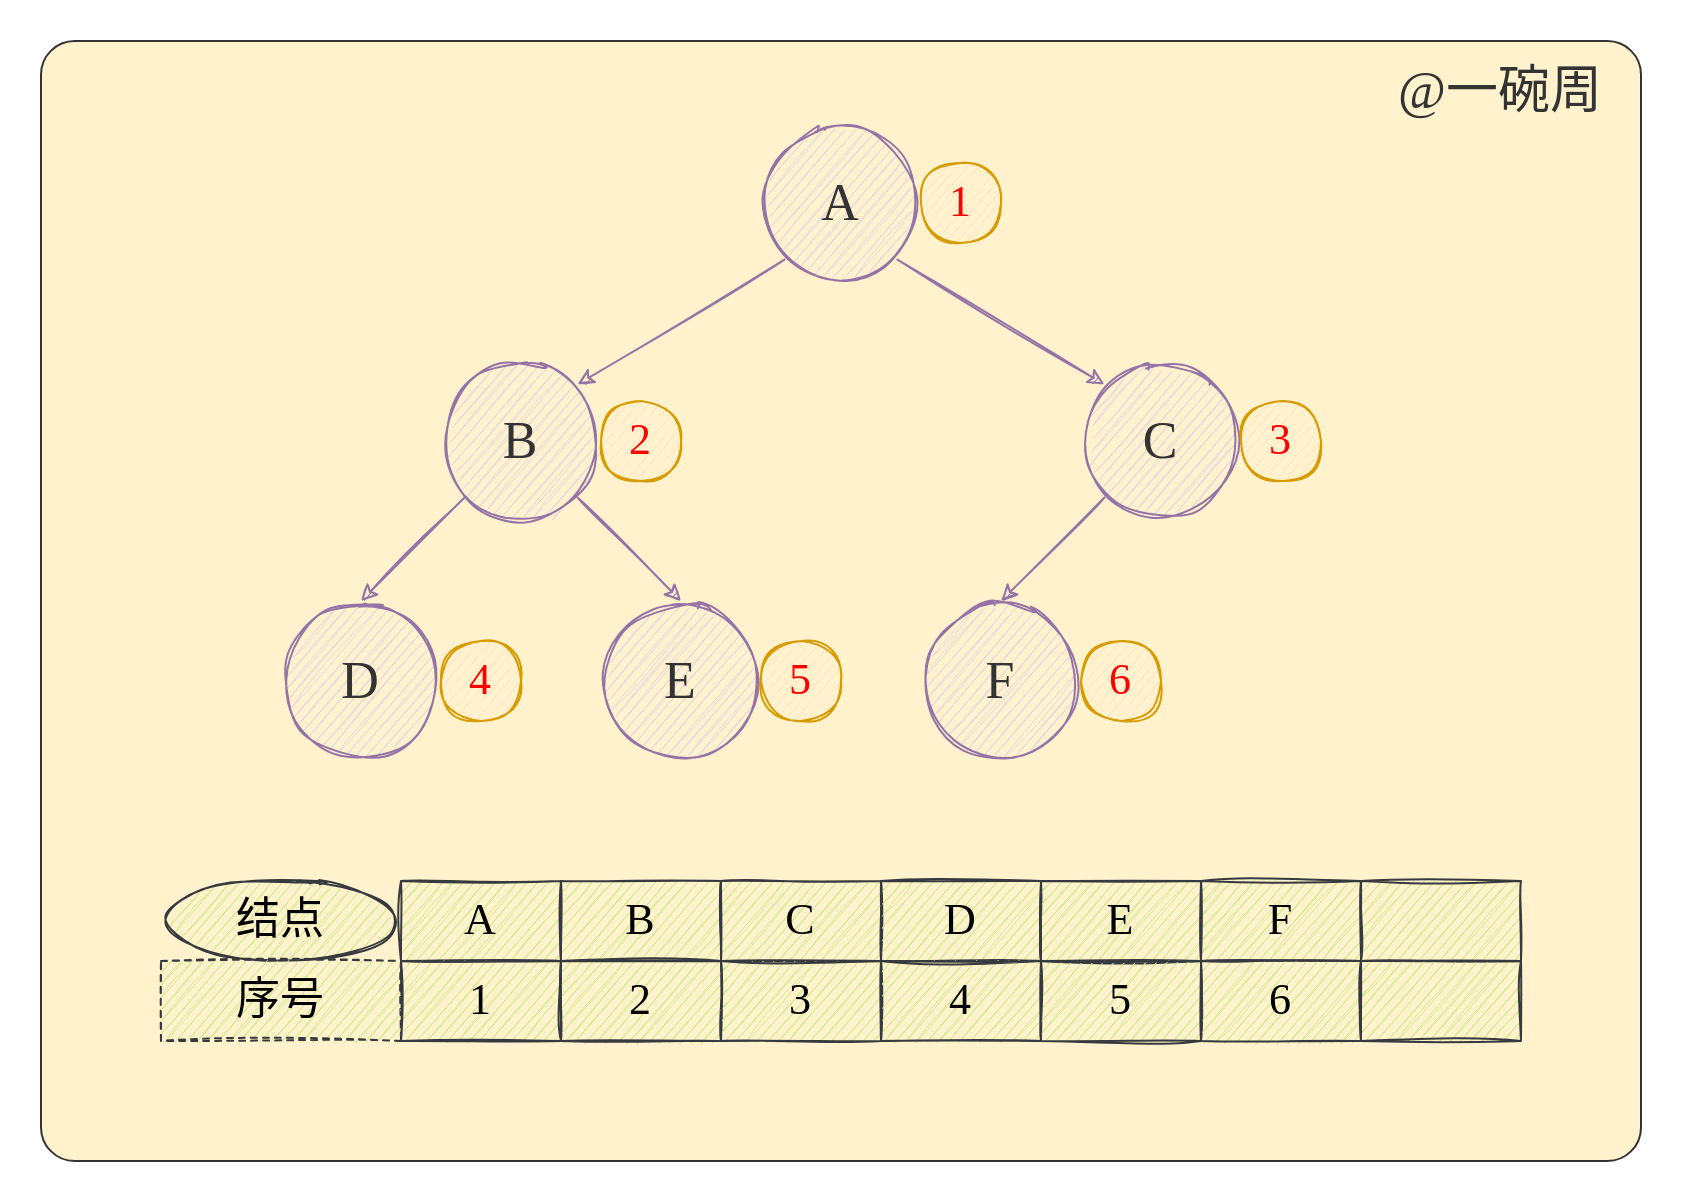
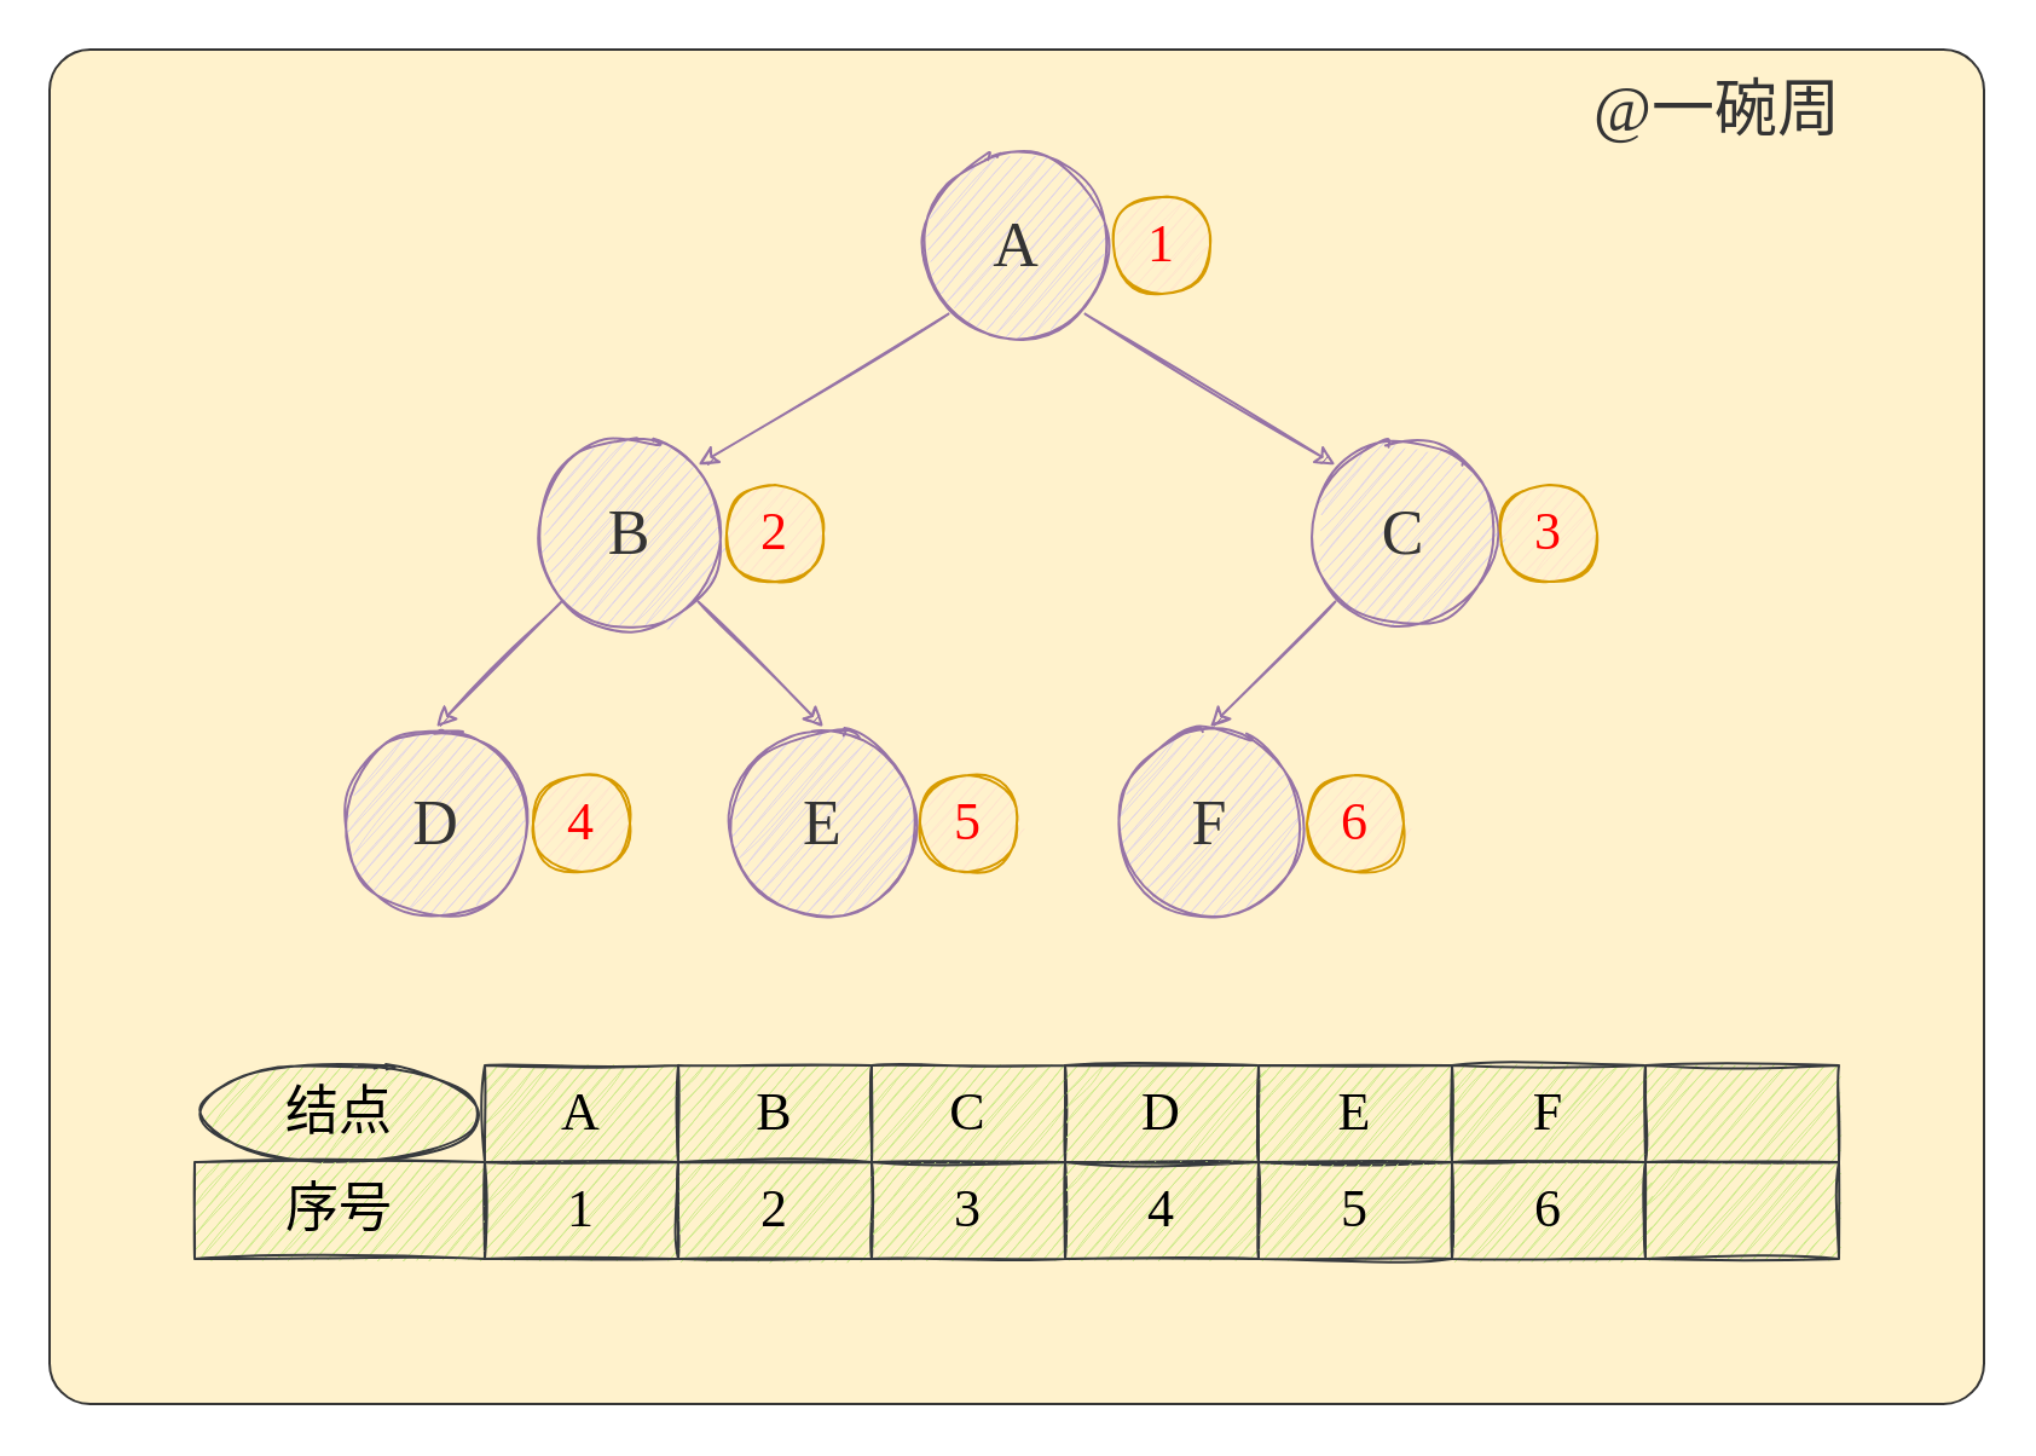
- <mxCell id="15" value="@一碗周" style="text;html=1;strokeColor=none;fillColor=none;align=center;verticalAlign=middle;whiteSpace=wrap;rounded=0;sketch=1;fillStyle=auto;fontFamily=Comic Sans MS;fontSize=26;fontColor=#333333;" parent="1" vertex="1"><mxGeometry x="690" y="30" width="120" height="30" as="geometry" /></mxCell>
+ <mxCell id="15" value="@一碗周" style="text;html=1;strokeColor=none;fillColor=none;align=center;verticalAlign=middle;whiteSpace=wrap;rounded=0;sketch=1;fillStyle=auto;fontFamily=Comic Sans MS;fontSize=26;fontColor=#333333;" parent="1" vertex="1"><mxGeometry x="650" y="30" width="120" height="30" as="geometry" /></mxCell>
- <mxCell id="23" value="序号" style="rounded=0;whiteSpace=wrap;html=1;sketch=1;fontFamily=Comic Sans MS;fontSize=22;strokeColor=#36393d;fillColor=#cdeb8b;dashed=1;" vertex="1" parent="1"><mxGeometry x="80" y="480" width="120" height="40" as="geometry" /></mxCell>
+ <mxCell id="23" value="序号" style="rounded=0;whiteSpace=wrap;html=1;sketch=1;fontFamily=Comic Sans MS;fontSize=22;strokeColor=#36393d;fillColor=#cdeb8b;" vertex="1" parent="1"><mxGeometry x="80" y="480" width="120" height="40" as="geometry" /></mxCell>
